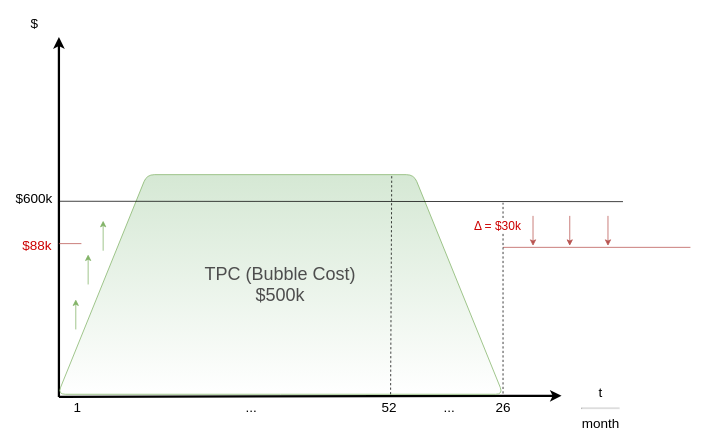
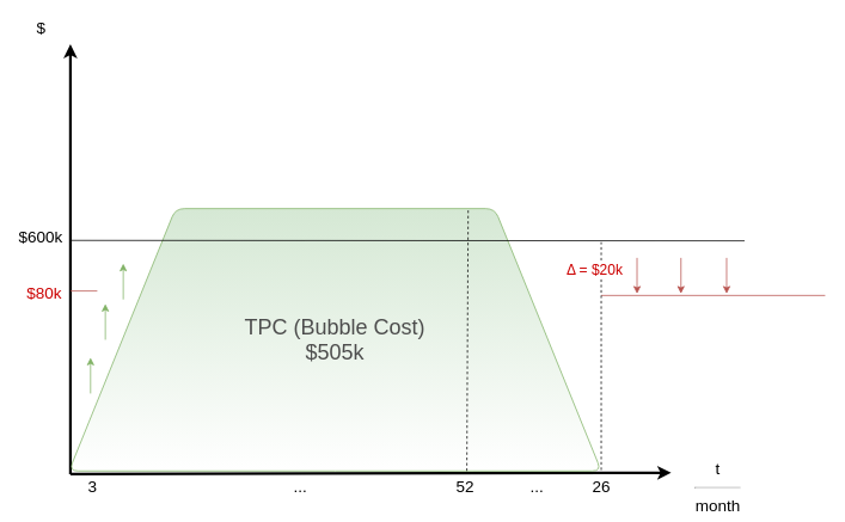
- <mxCell id="25" value="Δ = $30k" style="text;html=1;strokeColor=none;fillColor=#ffffff;align=center;verticalAlign=middle;whiteSpace=wrap;rounded=0;fontSize=16;fontColor=#CC0000;" parent="1" vertex="1"><mxGeometry x="628" y="290.5" width="70" height="20" as="geometry" /></mxCell>
+ <mxCell id="25" value="Δ = $20k" style="text;html=1;strokeColor=none;fillColor=#ffffff;align=center;verticalAlign=middle;whiteSpace=wrap;rounded=0;fontSize=16;fontColor=#CC0000;" parent="1" vertex="1"><mxGeometry x="628" y="290.5" width="70" height="20" as="geometry" /></mxCell>
- <mxCell id="13" value="$88k" style="text;spacingTop=-5;align=center;verticalAlign=middle;fontStyle=0;html=1;fontSize=18;fontColor=#CC0000;" parent="1" vertex="1"><mxGeometry x="24.5" y="307.5" width="46" height="46" as="geometry" /></mxCell>
+ <mxCell id="13" value="$80k" style="text;spacingTop=-5;align=center;verticalAlign=middle;fontStyle=0;html=1;fontSize=18;fontColor=#CC0000;" parent="1" vertex="1"><mxGeometry x="24.5" y="307.5" width="46" height="46" as="geometry" /></mxCell>
- <mxCell id="8" value="&lt;font style=&quot;font-size: 24px&quot;&gt;TPC (Bubble Cost)&lt;br&gt;$500k&lt;br&gt;&lt;/font&gt;" style="shape=trapezoid;perimeter=trapezoidPerimeter;whiteSpace=wrap;html=1;rounded=1;fillColor=#d5e8d4;strokeColor=#82b366;gradientColor=#ffffff;gradientDirection=south;fontColor=#4D4D4D;" parent="1" vertex="1"><mxGeometry x="76" y="232.5" width="594" height="293" as="geometry" /></mxCell>
+ <mxCell id="8" value="&lt;font style=&quot;font-size: 24px&quot;&gt;TPC (Bubble Cost)&lt;br&gt;$505k&lt;br&gt;&lt;/font&gt;" style="shape=trapezoid;perimeter=trapezoidPerimeter;whiteSpace=wrap;html=1;rounded=1;fillColor=#d5e8d4;strokeColor=#82b366;gradientColor=#ffffff;gradientDirection=south;fontColor=#4D4D4D;" parent="1" vertex="1"><mxGeometry x="76" y="232.5" width="594" height="293" as="geometry" /></mxCell>
- <mxCell id="5" value="1" style="text;spacingTop=-5;align=center;verticalAlign=middle;fontStyle=0;html=1;fontSize=18;fontColor=#000000;strokeColor=none;" parent="1" vertex="1"><mxGeometry x="76" y="531" width="52" height="30" as="geometry" /></mxCell>
+ <mxCell id="5" value="3" style="text;spacingTop=-5;align=center;verticalAlign=middle;fontStyle=0;html=1;fontSize=18;fontColor=#000000;strokeColor=none;" parent="1" vertex="1"><mxGeometry x="76" y="531" width="52" height="30" as="geometry" /></mxCell>
